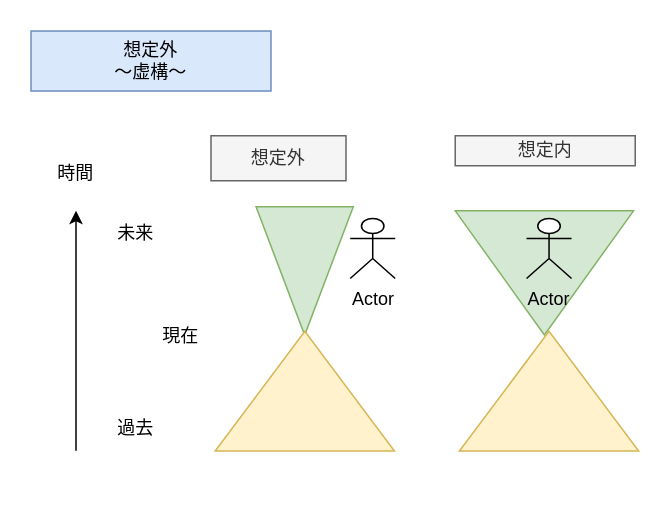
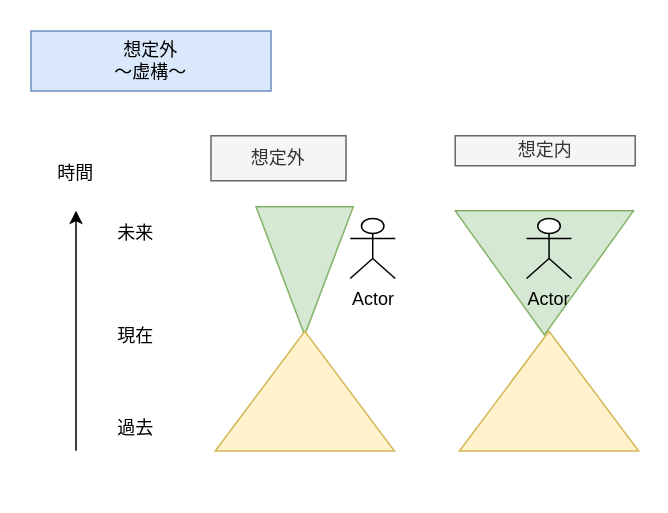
- <mxCell id="5" value="現在" style="text;html=1;align=center;verticalAlign=middle;whiteSpace=wrap;rounded=0;" parent="1" vertex="1"><mxGeometry x="90" y="208.94" width="60" height="30" as="geometry" /></mxCell>
+ <mxCell id="5" value="現在" style="text;html=1;align=center;verticalAlign=middle;whiteSpace=wrap;rounded=0;" parent="1" vertex="1"><mxGeometry x="60" y="208.94" width="60" height="30" as="geometry" /></mxCell>
